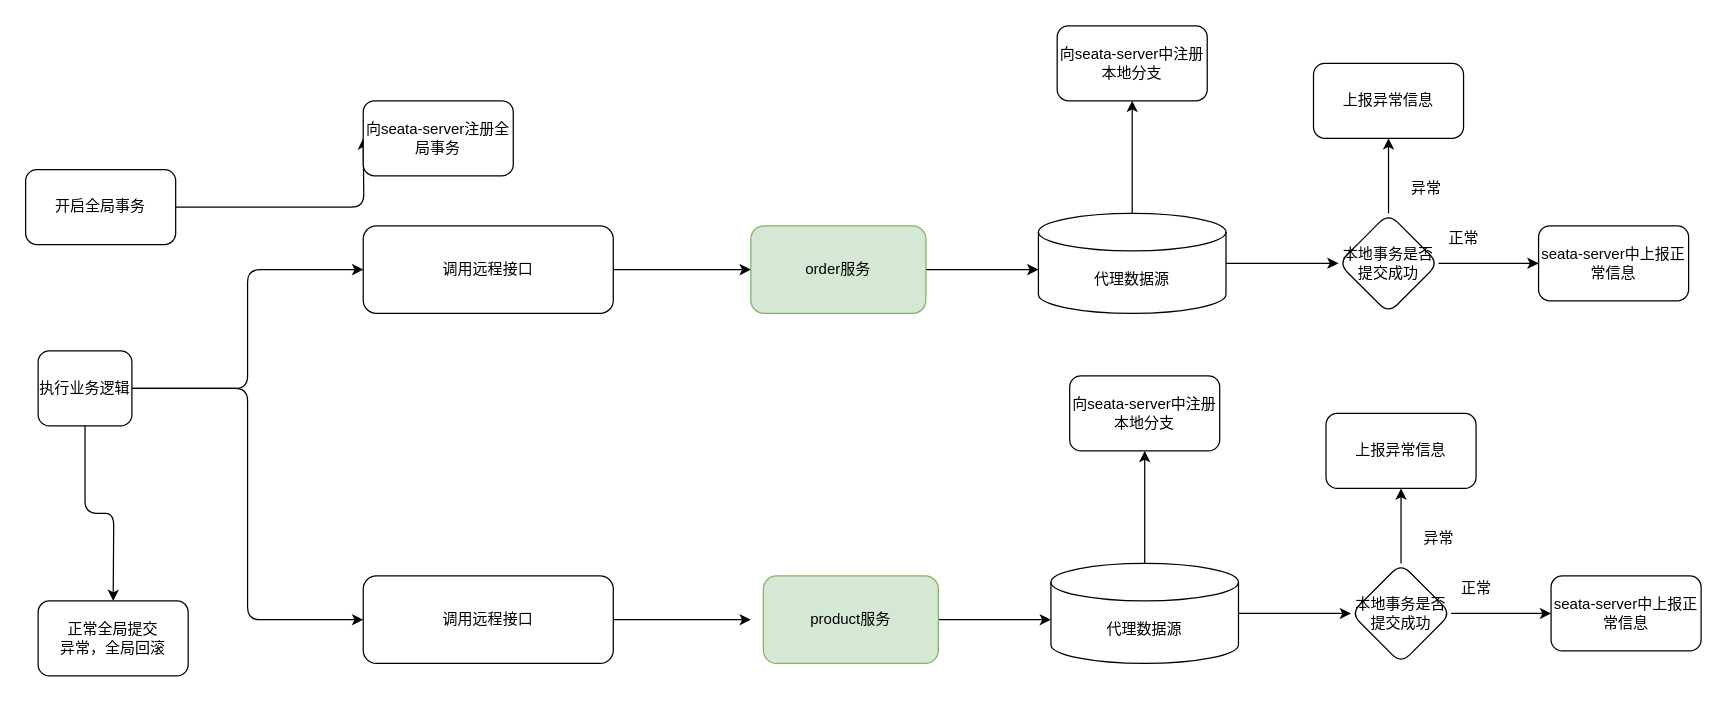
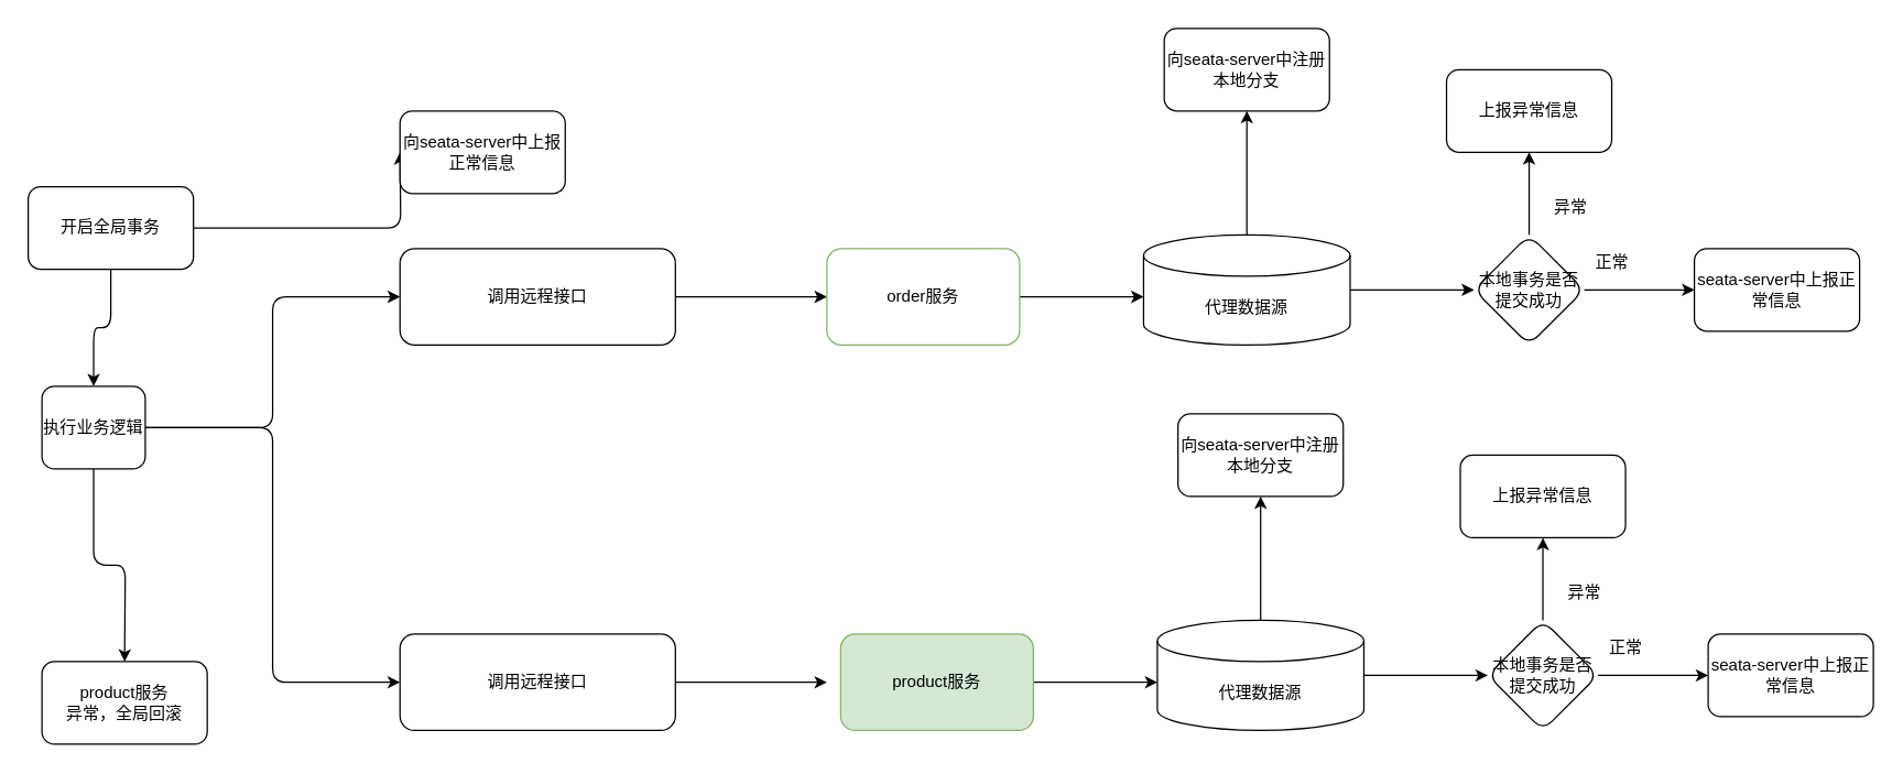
- <mxCell id="5" value="向seata-server注册全局事务" style="whiteSpace=wrap;html=1;rounded=1;sketch=0;" vertex="1" parent="1"><mxGeometry x="290" y="80" width="120" height="60" as="geometry" /></mxCell>
+ <mxCell id="5" value="向seata-server中上报正常信息" style="whiteSpace=wrap;html=1;rounded=1;sketch=0;" vertex="1" parent="1"><mxGeometry x="290" y="80" width="120" height="60" as="geometry" /></mxCell>
- <mxCell id="15" value="order服务" style="whiteSpace=wrap;html=1;rounded=1;sketch=0;fillColor=#d5e8d4;strokeColor=#82b366;" vertex="1" parent="1"><mxGeometry x="600" y="180" width="140" height="70" as="geometry" /></mxCell>
+ <mxCell id="15" value="order服务" style="whiteSpace=wrap;html=1;rounded=1;sketch=0;fillColor=#ffffff;strokeColor=#82b366;" vertex="1" parent="1"><mxGeometry x="600" y="180" width="140" height="70" as="geometry" /></mxCell>
+ <mxCell id="3" style="edgeStyle=orthogonalEdgeStyle;curved=0;rounded=1;sketch=0;orthogonalLoop=1;jettySize=auto;html=1;entryX=0.5;entryY=0;entryDx=0;entryDy=0;" edge="1" parent="1" source="4" target="9"><mxGeometry relative="1" as="geometry"><mxPoint x="90" y="220" as="targetPoint" /></mxGeometry></mxCell>
- <mxCell id="40" value="正常全局提交&lt;br&gt;异常，全局回滚" style="whiteSpace=wrap;html=1;rounded=1;sketch=0;" vertex="1" parent="1"><mxGeometry x="30" y="480" width="120" height="60" as="geometry" /></mxCell>
+ <mxCell id="40" value="product服务&lt;br&gt;异常，全局回滚" style="whiteSpace=wrap;html=1;rounded=1;sketch=0;" vertex="1" parent="1"><mxGeometry x="30" y="480" width="120" height="60" as="geometry" /></mxCell>
